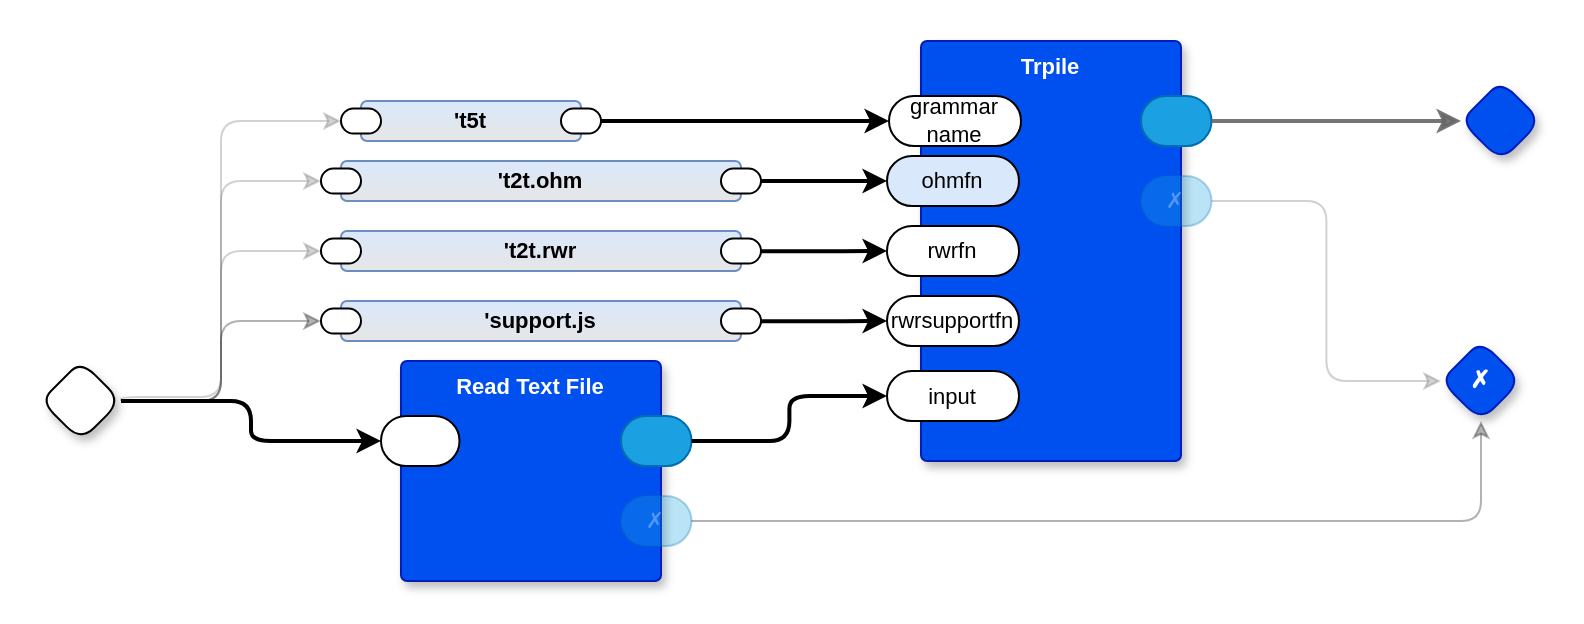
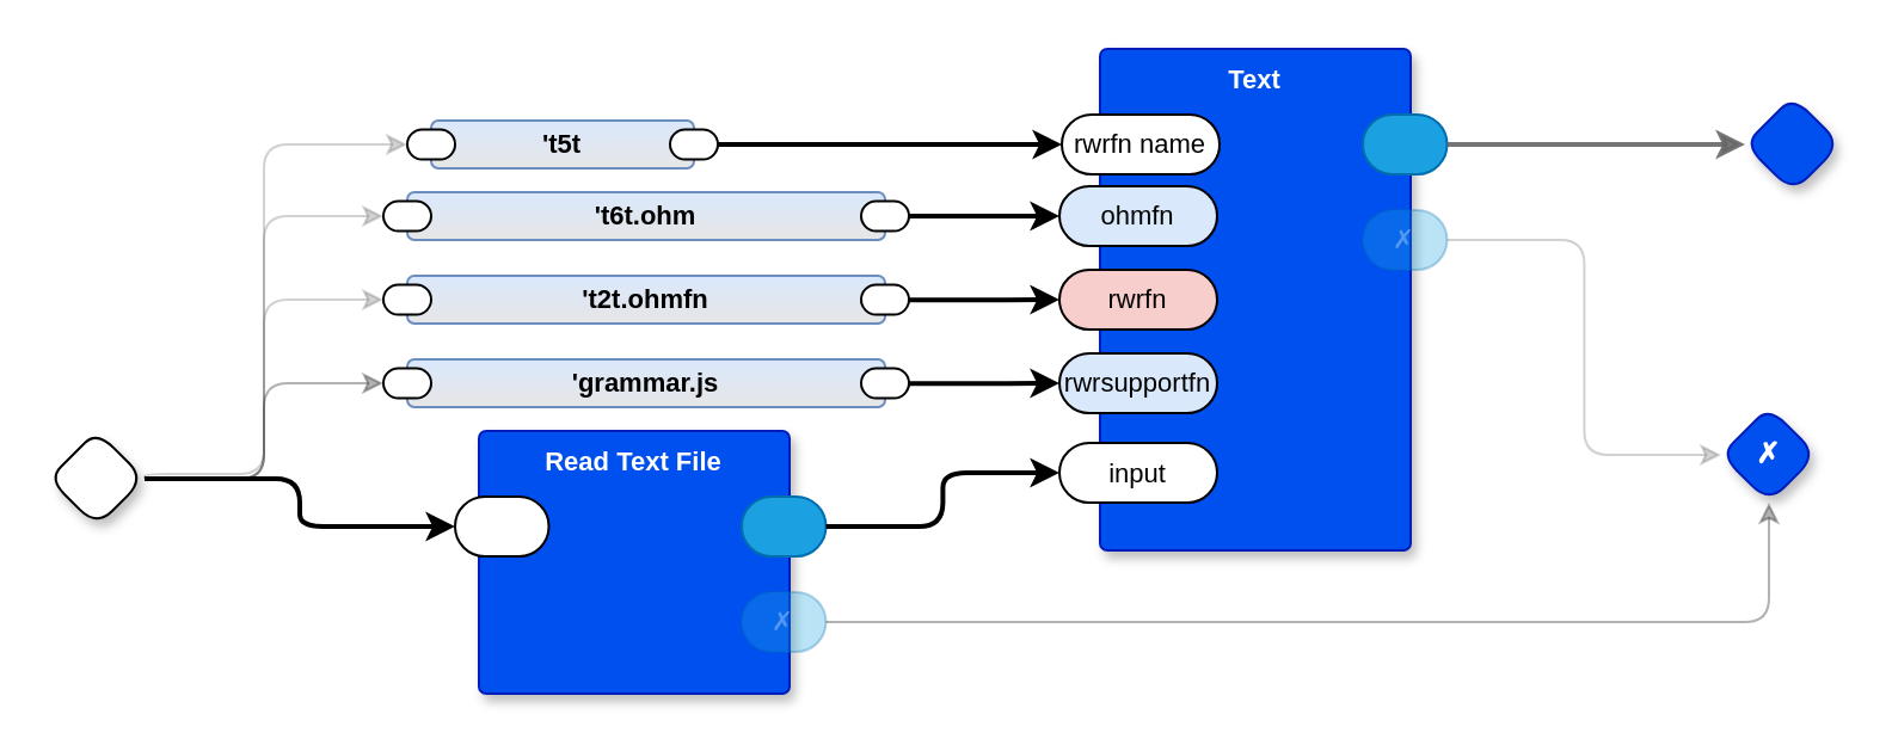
- <mxCell id="8" value="Trpile" style="rounded=1;whiteSpace=wrap;sketch=0;container=1;recursiveResize=0;verticalAlign=top;arcSize=6;fontStyle=1;autosize=0;points=[];absoluteArcSize=1;shadow=1;strokeColor=#001DBC;fillColor=#0050ef;fontColor=#ffffff;fontFamily=Helvetica;fontSize=11;" parent="1" vertex="1"><mxGeometry x="460" y="20" width="130" height="210" as="geometry"><mxRectangle x="-98" y="-1230" width="99" height="26" as="alternateBounds" /></mxGeometry></mxCell>
+ <mxCell id="8" value="Text" style="rounded=1;whiteSpace=wrap;sketch=0;container=1;recursiveResize=0;verticalAlign=top;arcSize=6;fontStyle=1;autosize=0;points=[];absoluteArcSize=1;shadow=1;strokeColor=#001DBC;fillColor=#0050ef;fontColor=#ffffff;fontFamily=Helvetica;fontSize=11;" parent="1" vertex="1"><mxGeometry x="460" y="20" width="130" height="210" as="geometry"><mxRectangle x="-98" y="-1230" width="99" height="26" as="alternateBounds" /></mxGeometry></mxCell>
- <mxCell id="13" value="grammar name" style="rounded=1;whiteSpace=wrap;sketch=0;points=[[0,0.5,0,0,0],[1,0.5,0,0,0]];arcSize=50;fontFamily=Helvetica;fontSize=11;fontColor=default;" parent="8" vertex="1"><mxGeometry x="-16" y="27.5" width="66" height="25" as="geometry" /></mxCell>
+ <mxCell id="13" value="rwrfn name" style="rounded=1;whiteSpace=wrap;sketch=0;points=[[0,0.5,0,0,0],[1,0.5,0,0,0]];arcSize=50;fontFamily=Helvetica;fontSize=11;fontColor=default;" parent="8" vertex="1"><mxGeometry x="-16" y="27.5" width="66" height="25" as="geometry" /></mxCell>
- <mxCell id="26" value="'t2t.ohm" style="rounded=1;whiteSpace=wrap;sketch=0;container=1;recursiveResize=0;verticalAlign=middle;arcSize=6;fontStyle=1;autosize=0;points=[];absoluteArcSize=1;shadow=0;strokeColor=#6c8ebf;fillColor=#dae8fc;fontFamily=Helvetica;fontSize=11;gradientColor=#E6E6E6;" parent="1" vertex="1"><mxGeometry x="170" y="80" width="200" height="20" as="geometry"><mxRectangle x="-98" y="-1230" width="99" height="26" as="alternateBounds" /></mxGeometry></mxCell>
+ <mxCell id="26" value="'t6t.ohm" style="rounded=1;whiteSpace=wrap;sketch=0;container=1;recursiveResize=0;verticalAlign=middle;arcSize=6;fontStyle=1;autosize=0;points=[];absoluteArcSize=1;shadow=0;strokeColor=#6c8ebf;fillColor=#dae8fc;fontFamily=Helvetica;fontSize=11;gradientColor=#E6E6E6;" parent="1" vertex="1"><mxGeometry x="170" y="80" width="200" height="20" as="geometry"><mxRectangle x="-98" y="-1230" width="99" height="26" as="alternateBounds" /></mxGeometry></mxCell>
- <mxCell id="30" value="'t2t.rwr" style="rounded=1;whiteSpace=wrap;sketch=0;container=1;recursiveResize=0;verticalAlign=middle;arcSize=6;fontStyle=1;autosize=0;points=[];absoluteArcSize=1;shadow=0;strokeColor=#6c8ebf;fillColor=#dae8fc;fontFamily=Helvetica;fontSize=11;gradientColor=#E6E6E6;" parent="1" vertex="1"><mxGeometry x="170" y="115" width="200" height="20" as="geometry"><mxRectangle x="-98" y="-1230" width="99" height="26" as="alternateBounds" /></mxGeometry></mxCell>
+ <mxCell id="30" value="'t2t.ohmfn" style="rounded=1;whiteSpace=wrap;sketch=0;container=1;recursiveResize=0;verticalAlign=middle;arcSize=6;fontStyle=1;autosize=0;points=[];absoluteArcSize=1;shadow=0;strokeColor=#6c8ebf;fillColor=#dae8fc;fontFamily=Helvetica;fontSize=11;gradientColor=#E6E6E6;" parent="1" vertex="1"><mxGeometry x="170" y="115" width="200" height="20" as="geometry"><mxRectangle x="-98" y="-1230" width="99" height="26" as="alternateBounds" /></mxGeometry></mxCell>
- <mxCell id="11" value="rwrfn" style="rounded=1;whiteSpace=wrap;sketch=0;points=[[0,0.5,0,0,0],[1,0.5,0,0,0]];arcSize=50;fontFamily=Helvetica;fontSize=11;fontColor=default;" parent="8" vertex="1"><mxGeometry x="-17" y="92.5" width="66" height="25" as="geometry" /></mxCell>
+ <mxCell id="11" value="rwrfn" style="rounded=1;whiteSpace=wrap;sketch=0;points=[[0,0.5,0,0,0],[1,0.5,0,0,0]];arcSize=50;fontFamily=Helvetica;fontSize=11;fontColor=default;fillColor=#f8cecc;" parent="8" vertex="1"><mxGeometry x="-17" y="92.5" width="66" height="25" as="geometry" /></mxCell>
- <mxCell id="22" value="'support.js" style="rounded=1;whiteSpace=wrap;sketch=0;container=1;recursiveResize=0;verticalAlign=middle;arcSize=6;fontStyle=1;autosize=0;points=[];absoluteArcSize=1;shadow=0;strokeColor=#6c8ebf;fillColor=#dae8fc;fontFamily=Helvetica;fontSize=11;gradientColor=#E6E6E6;" parent="1" vertex="1"><mxGeometry x="170" y="150" width="200" height="20" as="geometry"><mxRectangle x="-98" y="-1230" width="99" height="26" as="alternateBounds" /></mxGeometry></mxCell>
+ <mxCell id="22" value="'grammar.js" style="rounded=1;whiteSpace=wrap;sketch=0;container=1;recursiveResize=0;verticalAlign=middle;arcSize=6;fontStyle=1;autosize=0;points=[];absoluteArcSize=1;shadow=0;strokeColor=#6c8ebf;fillColor=#dae8fc;fontFamily=Helvetica;fontSize=11;gradientColor=#E6E6E6;" parent="1" vertex="1"><mxGeometry x="170" y="150" width="200" height="20" as="geometry"><mxRectangle x="-98" y="-1230" width="99" height="26" as="alternateBounds" /></mxGeometry></mxCell>
- <mxCell id="14" value="rwrsupportfn" style="rounded=1;whiteSpace=wrap;sketch=0;points=[[0,0.5,0,0,0],[1,0.5,0,0,0]];arcSize=50;fontFamily=Helvetica;fontSize=11;fontColor=default;" parent="8" vertex="1"><mxGeometry x="-17" y="127.5" width="66" height="25" as="geometry" /></mxCell>
+ <mxCell id="14" value="rwrsupportfn" style="rounded=1;whiteSpace=wrap;sketch=0;points=[[0,0.5,0,0,0],[1,0.5,0,0,0]];arcSize=50;fontFamily=Helvetica;fontSize=11;fontColor=default;fillColor=#dae8fc;" parent="8" vertex="1"><mxGeometry x="-17" y="127.5" width="66" height="25" as="geometry" /></mxCell>
